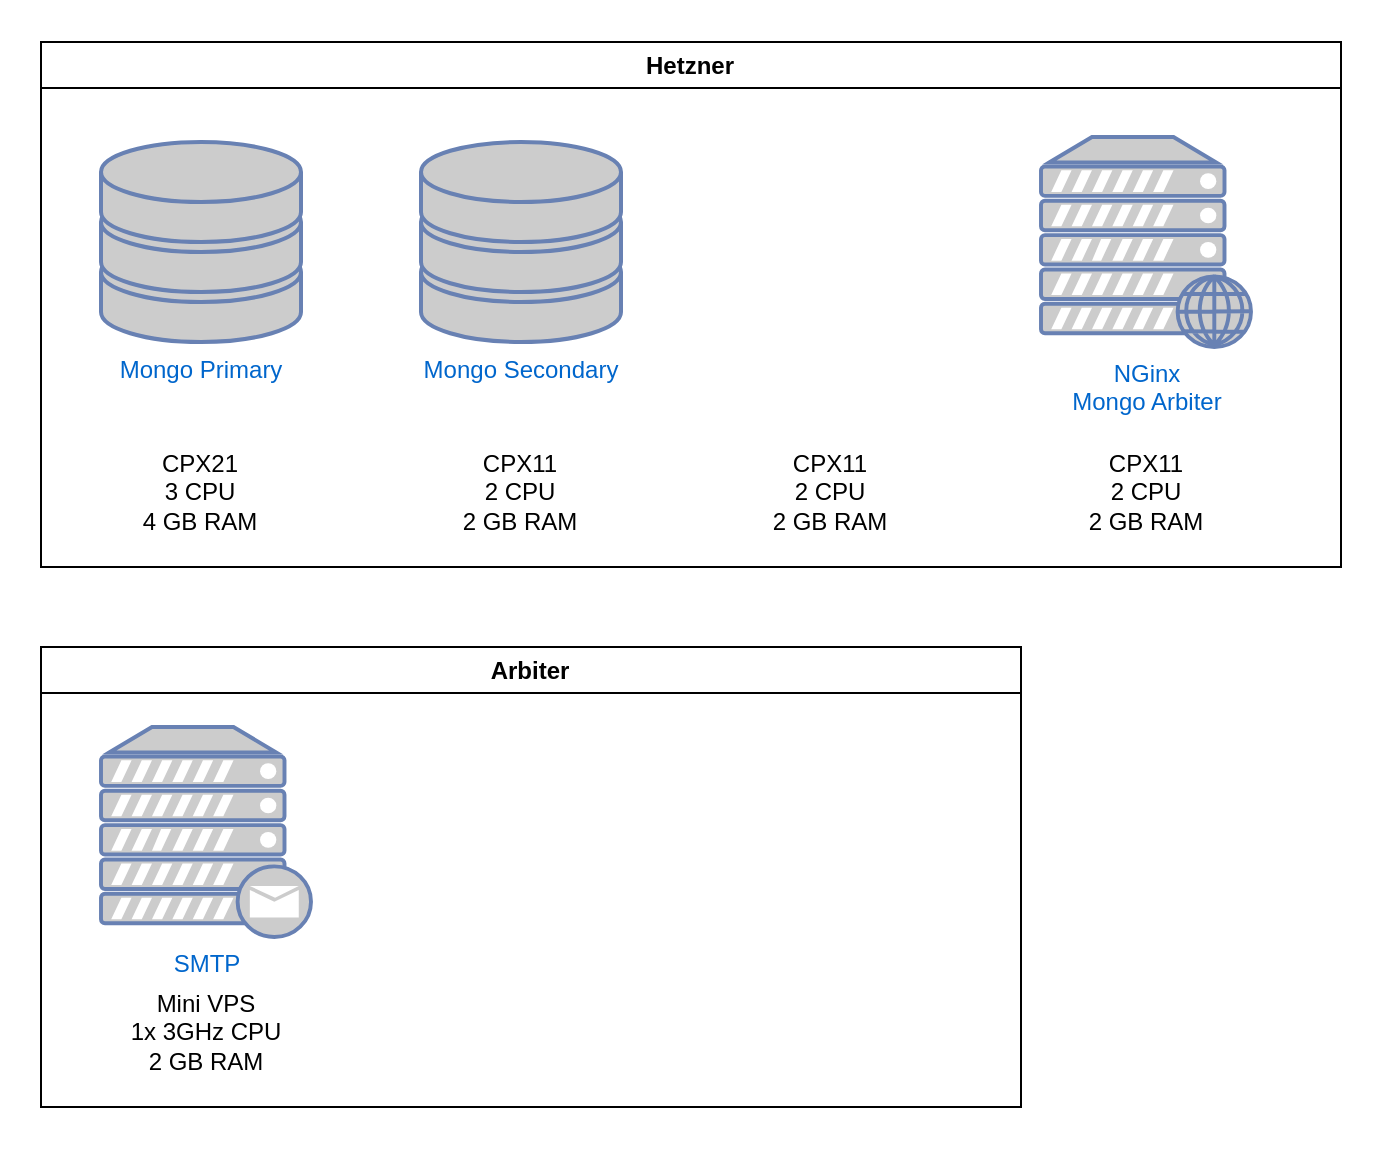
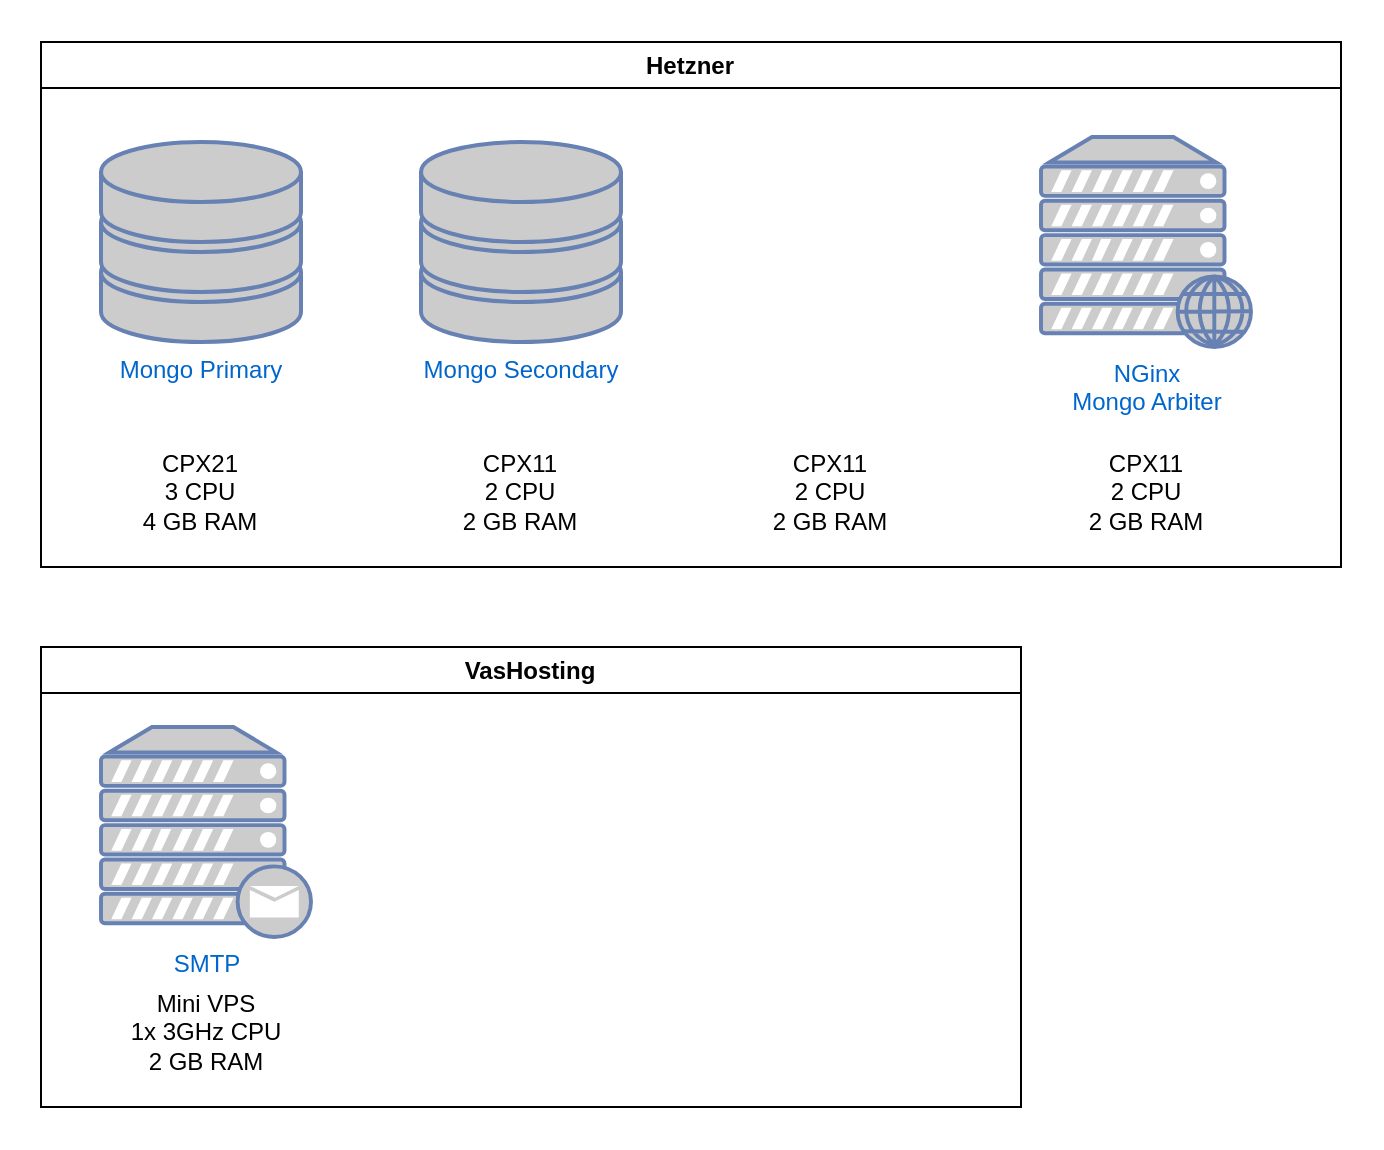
- <mxCell id="11" value="Arbiter" style="swimlane;startSize=23;" parent="1" vertex="1"><mxGeometry x="20" y="323" width="490" height="230" as="geometry" /></mxCell>
+ <mxCell id="11" value="VasHosting" style="swimlane;startSize=23;" parent="1" vertex="1"><mxGeometry x="20" y="323" width="490" height="230" as="geometry" /></mxCell>
